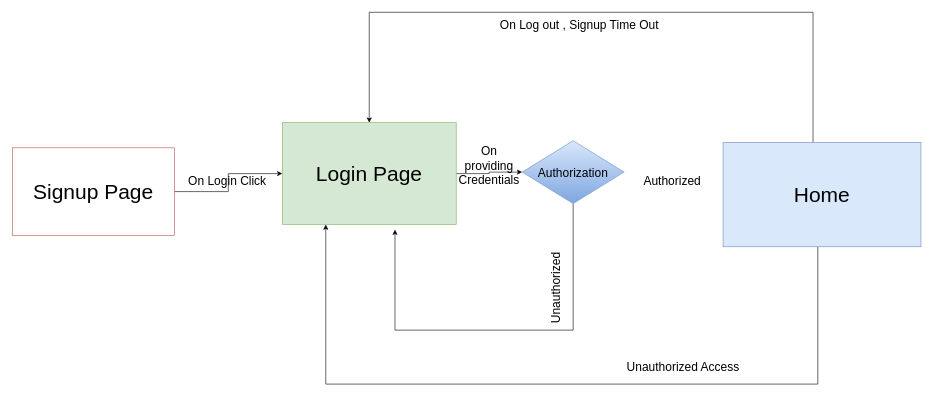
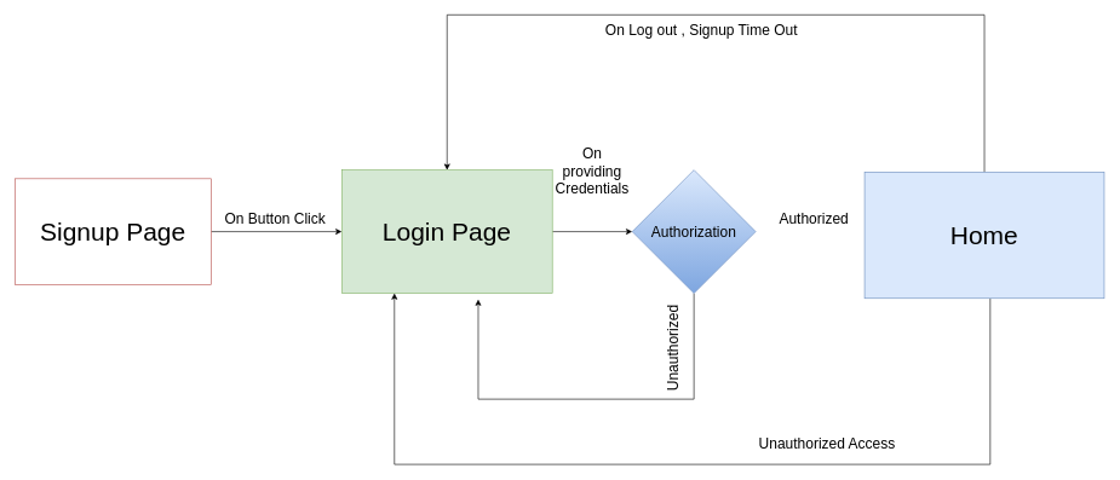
- <mxCell id="9" value="&lt;font style=&quot;font-size: 20px&quot;&gt;On providing Credentials&lt;/font&gt;" style="text;html=1;strokeColor=none;fillColor=none;align=center;verticalAlign=middle;whiteSpace=wrap;rounded=0;" vertex="1" parent="1"><mxGeometry x="770" y="220" width="90" height="110" as="geometry" /></mxCell>
+ <mxCell id="9" value="&lt;font style=&quot;font-size: 20px&quot;&gt;On providing Credentials&lt;/font&gt;" style="text;html=1;strokeColor=none;fillColor=none;align=center;verticalAlign=middle;whiteSpace=wrap;rounded=0;" vertex="1" parent="1"><mxGeometry x="770" y="180" width="90" height="110" as="geometry" /></mxCell>
- <mxCell id="8" value="&lt;font style=&quot;font-size: 20px&quot;&gt;Authorization&lt;/font&gt;" style="rhombus;whiteSpace=wrap;html=1;fillColor=#dae8fc;strokeColor=#6c8ebf;gradientColor=#7ea6e0;" vertex="1" parent="1"><mxGeometry x="870" y="234" width="170" height="105" as="geometry" /></mxCell>
+ <mxCell id="8" value="&lt;font style=&quot;font-size: 20px&quot;&gt;Authorization&lt;/font&gt;" style="rhombus;whiteSpace=wrap;html=1;fillColor=#dae8fc;strokeColor=#6c8ebf;gradientColor=#7ea6e0;" vertex="1" parent="1"><mxGeometry x="870" y="234" width="170" height="170" as="geometry" /></mxCell>
- <mxCell id="5" value="&lt;font style=&quot;font-size: 35px&quot;&gt;Login Page&lt;/font&gt;" style="whiteSpace=wrap;html=1;fillColor=#d5e8d4;strokeColor=#82b366;" vertex="1" parent="1"><mxGeometry x="470" y="204" width="290" height="170" as="geometry" /></mxCell>
+ <mxCell id="5" value="&lt;font style=&quot;font-size: 35px&quot;&gt;Login Page&lt;/font&gt;" style="whiteSpace=wrap;html=1;fillColor=#d5e8d4;strokeColor=#82b366;" vertex="1" parent="1"><mxGeometry x="470" y="234" width="290" height="170" as="geometry" /></mxCell>
- <mxCell id="6" value="&lt;font style=&quot;font-size: 20px&quot;&gt;On Login Click&lt;/font&gt;" style="text;html=1;align=center;verticalAlign=middle;resizable=0;points=[];autosize=1;strokeColor=none;" vertex="1" parent="1"><mxGeometry x="303" y="290" width="150" height="20" as="geometry" /></mxCell>
+ <mxCell id="6" value="&lt;font style=&quot;font-size: 20px&quot;&gt;On Button Click&lt;/font&gt;" style="text;html=1;align=center;verticalAlign=middle;resizable=0;points=[];autosize=1;strokeColor=none;" vertex="1" parent="1"><mxGeometry x="303" y="290" width="150" height="20" as="geometry" /></mxCell>
- <mxCell id="12" value="&lt;font style=&quot;font-size: 35px&quot;&gt;Home&lt;/font&gt;" style="whiteSpace=wrap;html=1;fillColor=#dae8fc;strokeColor=#6c8ebf;" vertex="1" parent="1"><mxGeometry x="1205" y="237" width="330" height="174" as="geometry" /></mxCell>
+ <mxCell id="12" value="&lt;font style=&quot;font-size: 35px&quot;&gt;Home&lt;/font&gt;" style="whiteSpace=wrap;html=1;fillColor=#dae8fc;strokeColor=#6c8ebf;" vertex="1" parent="1"><mxGeometry x="1190" y="237" width="330" height="174" as="geometry" /></mxCell>
